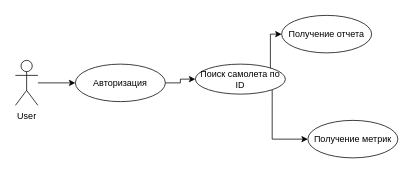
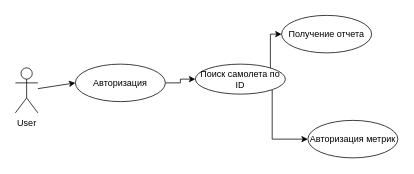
- <mxCell id="2" value="User" style="shape=umlActor;verticalLabelPosition=bottom;verticalAlign=top;html=1;outlineConnect=0;" vertex="1" parent="1"><mxGeometry x="20" y="80" width="30" height="60" as="geometry" /></mxCell>
+ <mxCell id="2" value="User" style="shape=umlActor;verticalLabelPosition=bottom;verticalAlign=top;html=1;outlineConnect=0;" vertex="1" parent="1"><mxGeometry x="20" y="90" width="30" height="60" as="geometry" /></mxCell>
- <mxCell id="9" value="Получение метрик" style="ellipse;whiteSpace=wrap;html=1;" vertex="1" parent="1"><mxGeometry x="410" y="160" width="120" height="50" as="geometry" /></mxCell>
+ <mxCell id="9" value="Авторизация метрик" style="ellipse;whiteSpace=wrap;html=1;" vertex="1" parent="1"><mxGeometry x="410" y="160" width="120" height="50" as="geometry" /></mxCell>
